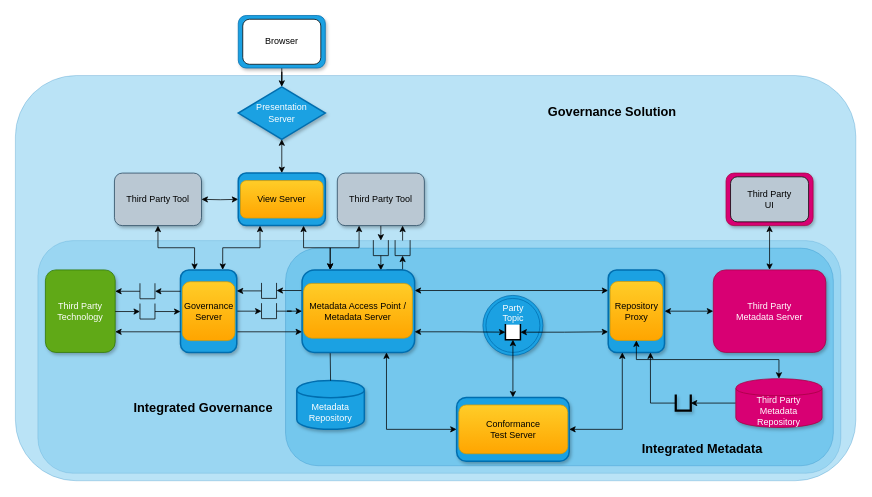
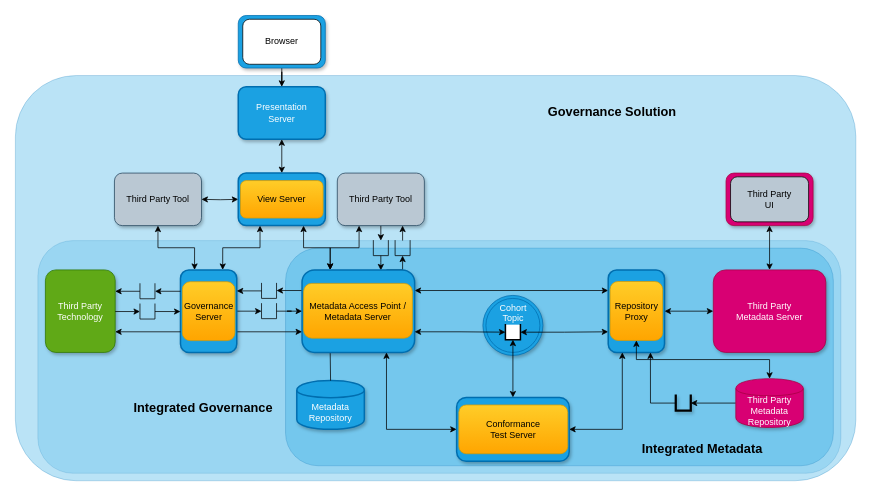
- <mxCell id="8" value="Presentation&lt;br&gt;Server" style="rhombus;whiteSpace=wrap;html=1;fillColor=#1ba1e2;strokeColor=#006EAF;fontColor=#ffffff;strokeWidth=2;shadow=1;" parent="1" vertex="1"><mxGeometry x="317" y="115" width="116" height="70" as="geometry" /></mxCell>
+ <mxCell id="8" value="Presentation&lt;br&gt;Server" style="rounded=1;whiteSpace=wrap;html=1;fillColor=#1ba1e2;strokeColor=#006EAF;fontColor=#ffffff;strokeWidth=2;shadow=1;" parent="1" vertex="1"><mxGeometry x="317" y="115" width="116" height="70" as="geometry" /></mxCell>
- <mxCell id="33" value="&lt;div style=&quot;text-align: center&quot;&gt;&lt;span&gt;Party&lt;/span&gt;&lt;/div&gt;&lt;div style=&quot;text-align: center&quot;&gt;&lt;span&gt;Topic&lt;/span&gt;&lt;/div&gt;" style="text;html=1;resizable=0;points=[];autosize=1;align=center;verticalAlign=top;spacingTop=-4;fontColor=#FFFFFF;shadow=1;" parent="1" vertex="1"><mxGeometry x="658" y="400" width="50" height="30" as="geometry" /></mxCell>
+ <mxCell id="33" value="&lt;div style=&quot;text-align: center&quot;&gt;&lt;span&gt;Cohort&lt;/span&gt;&lt;/div&gt;&lt;div style=&quot;text-align: center&quot;&gt;&lt;span&gt;Topic&lt;/span&gt;&lt;/div&gt;" style="text;html=1;resizable=0;points=[];autosize=1;align=center;verticalAlign=top;spacingTop=-4;fontColor=#FFFFFF;shadow=1;" parent="1" vertex="1"><mxGeometry x="658" y="400" width="50" height="30" as="geometry" /></mxCell>
- <mxCell id="43" value="Third Party&lt;br&gt;Metadata&lt;br&gt;Repository" style="shape=cylinder;whiteSpace=wrap;html=1;boundedLbl=1;backgroundOutline=1;fillColor=#d80073;strokeColor=#A50040;fontColor=#ffffff;shadow=1;" parent="1" vertex="1"><mxGeometry x="980" y="504" width="115" height="65" as="geometry" /></mxCell>
+ <mxCell id="43" value="Third Party&lt;br&gt;Metadata&lt;br&gt;Repository" style="shape=cylinder;whiteSpace=wrap;html=1;boundedLbl=1;backgroundOutline=1;fillColor=#d80073;strokeColor=#A50040;fontColor=#ffffff;shadow=1;" parent="1" vertex="1"><mxGeometry x="980" y="504" width="90" height="65" as="geometry" /></mxCell>
